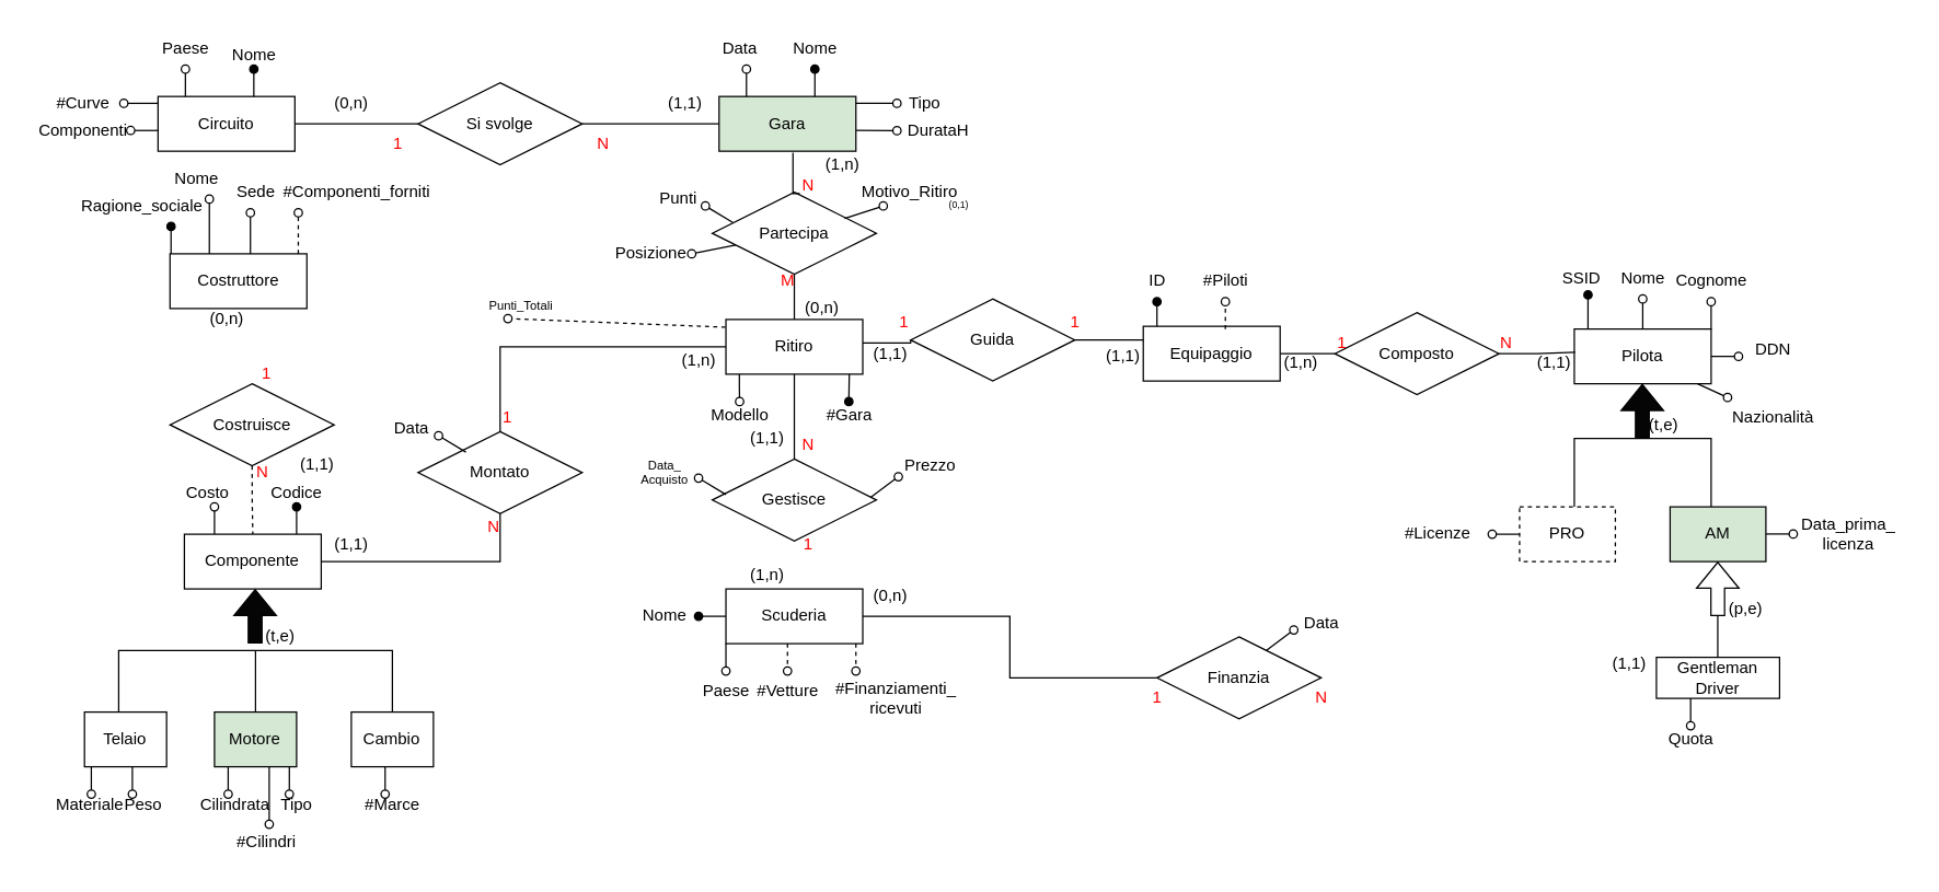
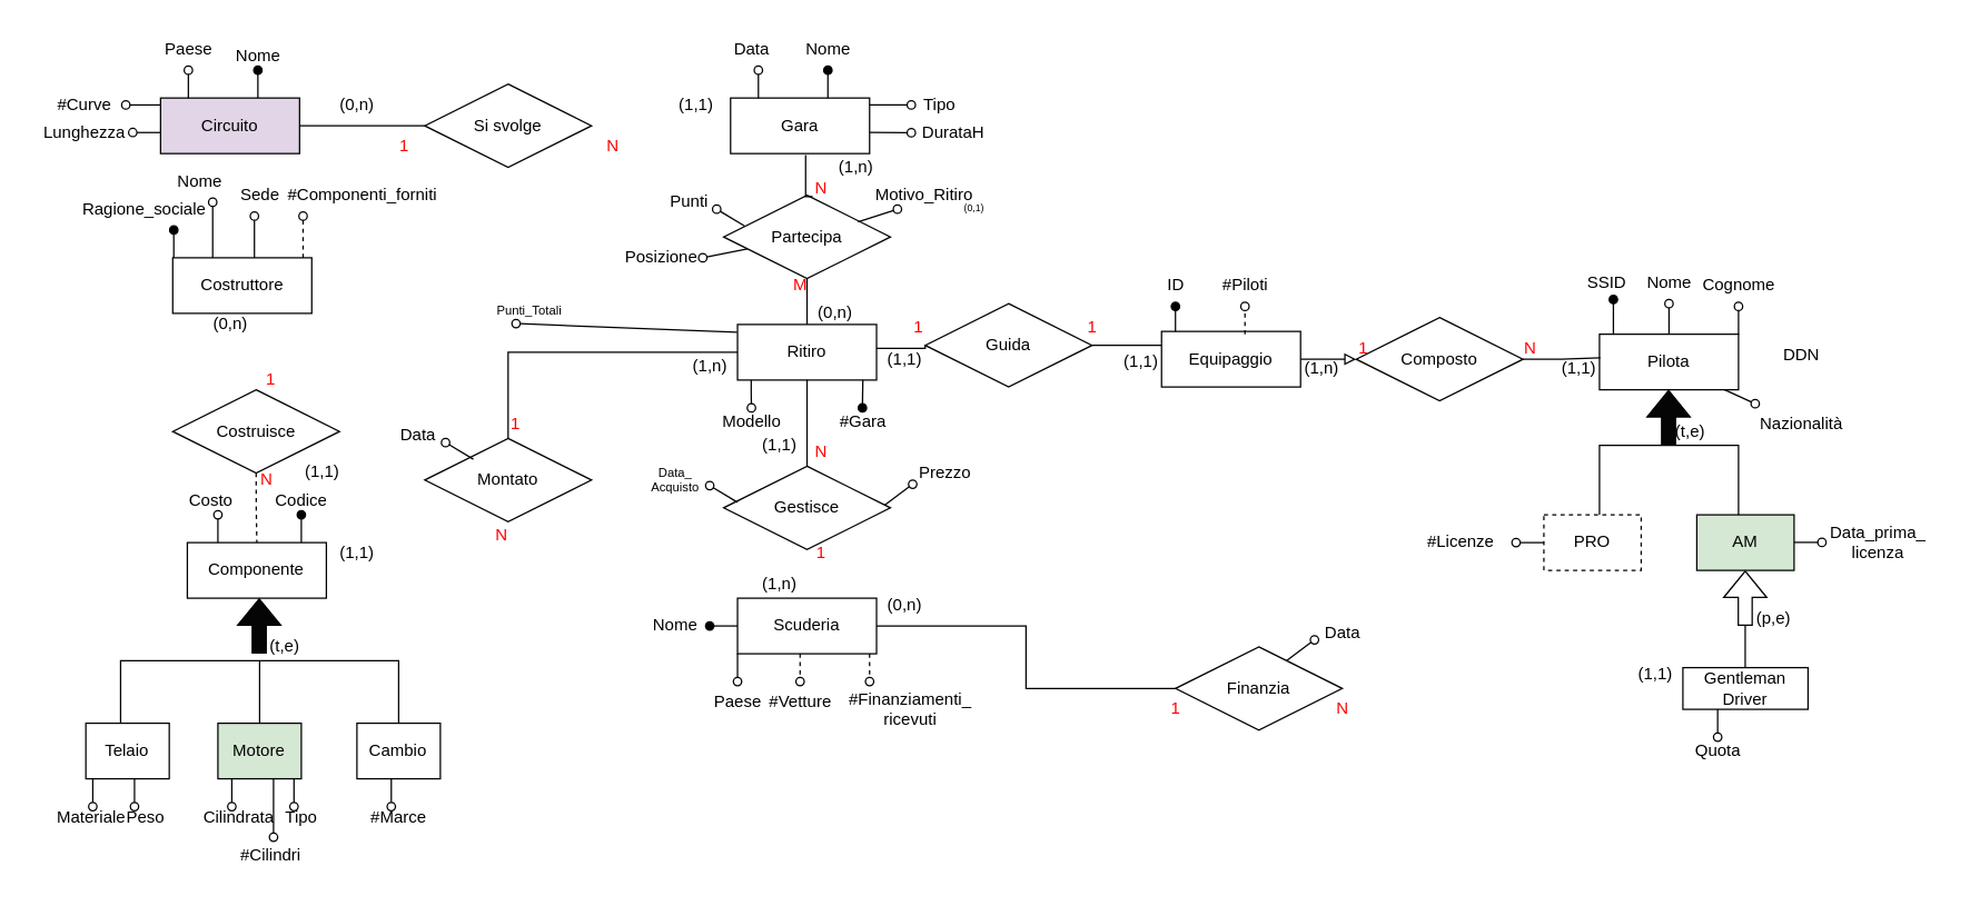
- <mxCell id="82" value="Circuito" style="html=1;align=center;fontStyle=0;labelBackgroundColor=none;fontColor=default;whiteSpace=wrap;labelBorderColor=none;verticalAlign=middle;horizontal=1;fontFamily=Helvetica;" parent="1" vertex="1"><mxGeometry x="115" y="70" width="100" height="40" as="geometry" /></mxCell>
+ <mxCell id="82" value="Circuito" style="html=1;align=center;fontStyle=0;labelBackgroundColor=none;fontColor=default;whiteSpace=wrap;labelBorderColor=none;verticalAlign=middle;horizontal=1;fontFamily=Helvetica;fillColor=#e1d5e7;" parent="1" vertex="1"><mxGeometry x="115" y="70" width="100" height="40" as="geometry" /></mxCell>
- <mxCell id="90" style="edgeStyle=orthogonalEdgeStyle;rounded=0;orthogonalLoop=1;jettySize=auto;html=1;exitX=1;exitY=0.5;exitDx=0;exitDy=0;entryX=0;entryY=0.5;entryDx=0;entryDy=0;endArrow=none;endFill=0;" parent="1" source="91" target="73" edge="1"><mxGeometry relative="1" as="geometry" /></mxCell>
- <mxCell id="73" value="Gara" style="html=1;align=center;fontStyle=0;labelBackgroundColor=none;fontColor=default;whiteSpace=wrap;labelBorderColor=none;verticalAlign=middle;horizontal=1;fontFamily=Helvetica;fillColor=#d5e8d4;" parent="1" vertex="1"><mxGeometry x="525" y="70" width="100" height="40" as="geometry" /></mxCell>
+ <mxCell id="73" value="Gara" style="html=1;align=center;fontStyle=0;labelBackgroundColor=none;fontColor=default;whiteSpace=wrap;labelBorderColor=none;verticalAlign=middle;horizontal=1;fontFamily=Helvetica;" parent="1" vertex="1"><mxGeometry x="525" y="70" width="100" height="40" as="geometry" /></mxCell>
- <mxCell id="85" value="Componenti" style="text;html=1;align=center;verticalAlign=middle;resizable=0;points=[];autosize=1;strokeColor=none;fillColor=none;labelBackgroundColor=none;" parent="1" vertex="1"><mxGeometry x="20" y="80" width="80" height="30" as="geometry" /></mxCell>
+ <mxCell id="85" value="Lunghezza" style="text;html=1;align=center;verticalAlign=middle;resizable=0;points=[];autosize=1;strokeColor=none;fillColor=none;labelBackgroundColor=none;" parent="1" vertex="1"><mxGeometry x="20" y="80" width="80" height="30" as="geometry" /></mxCell>
- <mxCell id="162" value="" style="endArrow=oval;html=1;rounded=0;endFill=0;exitX=-0.003;exitY=0.142;exitDx=0;exitDy=0;exitPerimeter=0;entryX=0.367;entryY=0.967;entryDx=0;entryDy=0;entryPerimeter=0;dashed=1;" parent="1" source="36" target="161" edge="1"><mxGeometry width="50" height="50" relative="1" as="geometry"><mxPoint x="395" y="230" as="sourcePoint" /><mxPoint x="445" y="180" as="targetPoint" /></mxGeometry></mxCell>
+ <mxCell id="162" value="" style="endArrow=oval;html=1;rounded=0;endFill=0;exitX=-0.003;exitY=0.142;exitDx=0;exitDy=0;exitPerimeter=0;entryX=0.367;entryY=0.967;entryDx=0;entryDy=0;entryPerimeter=0;dashed=0;" parent="1" source="36" target="161" edge="1"><mxGeometry width="50" height="50" relative="1" as="geometry"><mxPoint x="395" y="230" as="sourcePoint" /><mxPoint x="445" y="180" as="targetPoint" /></mxGeometry></mxCell>
- <mxCell id="2" style="edgeStyle=orthogonalEdgeStyle;rounded=0;orthogonalLoop=1;jettySize=auto;html=1;exitX=1;exitY=0.5;exitDx=0;exitDy=0;entryX=0;entryY=0.5;entryDx=0;entryDy=0;endArrow=none;endFill=0;" parent="1" source="3" target="105" edge="1"><mxGeometry relative="1" as="geometry" /></mxCell>
+ <mxCell id="2" style="edgeStyle=orthogonalEdgeStyle;rounded=0;orthogonalLoop=1;jettySize=auto;html=1;exitX=1;exitY=0.5;exitDx=0;exitDy=0;entryX=0;entryY=0.5;entryDx=0;entryDy=0;endArrow=block;endFill=0;" parent="1" source="3" target="105" edge="1"><mxGeometry relative="1" as="geometry" /></mxCell>
- <mxCell id="14" value="" style="endArrow=oval;html=1;rounded=0;endFill=0;labelBackgroundColor=none;fontColor=default;exitX=1;exitY=0.5;exitDx=0;exitDy=0;entryX=0;entryY=0.664;entryDx=0;entryDy=0;entryPerimeter=0;" parent="1" source="8" target="15" edge="1"><mxGeometry width="50" height="50" relative="1" as="geometry"><mxPoint x="1250" y="250" as="sourcePoint" /><mxPoint x="1270" y="250" as="targetPoint" /><Array as="points"><mxPoint x="1260" y="260" /><mxPoint x="1270" y="260" /></Array></mxGeometry></mxCell>
- <mxCell id="40" style="edgeStyle=orthogonalEdgeStyle;rounded=0;orthogonalLoop=1;jettySize=auto;html=1;exitX=1;exitY=0.5;exitDx=0;exitDy=0;endArrow=none;endFill=0;entryX=0.5;entryY=0.917;entryDx=0;entryDy=0;entryPerimeter=0;" parent="1" source="41" target="116" edge="1"><mxGeometry relative="1" as="geometry"><mxPoint x="365" y="380" as="targetPoint" /></mxGeometry></mxCell>
